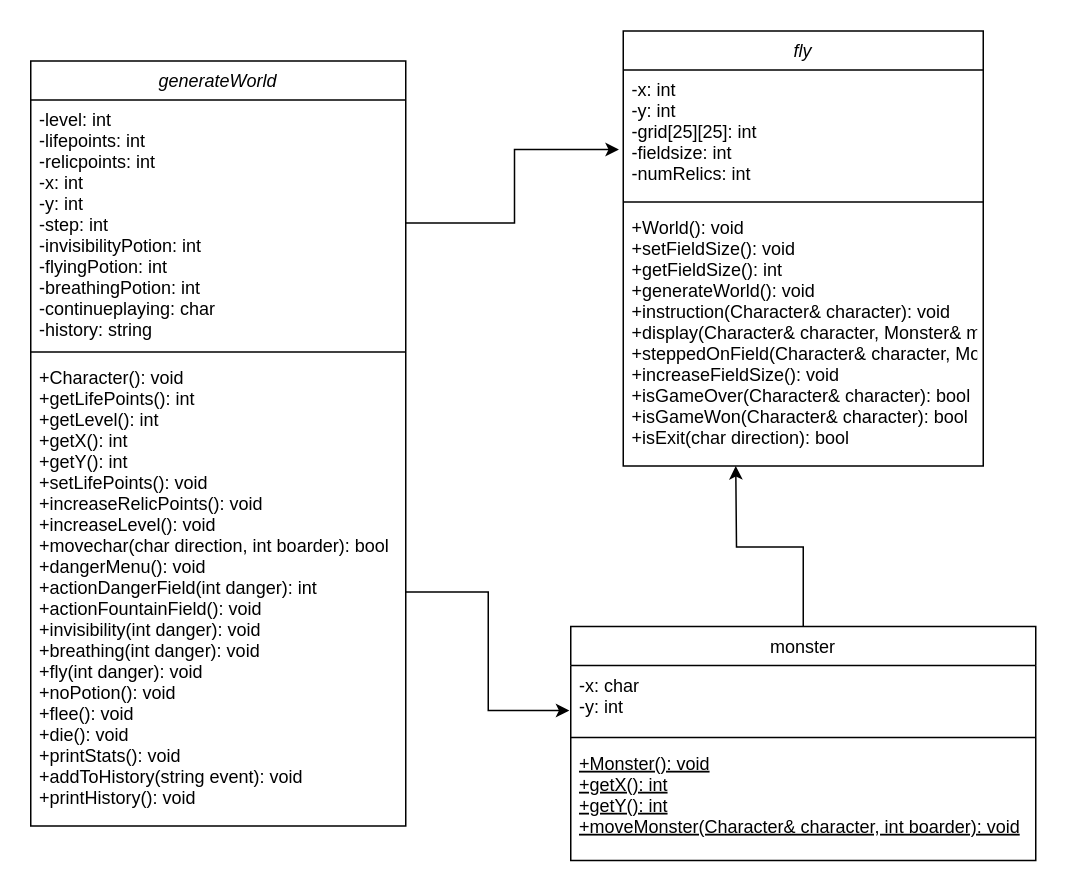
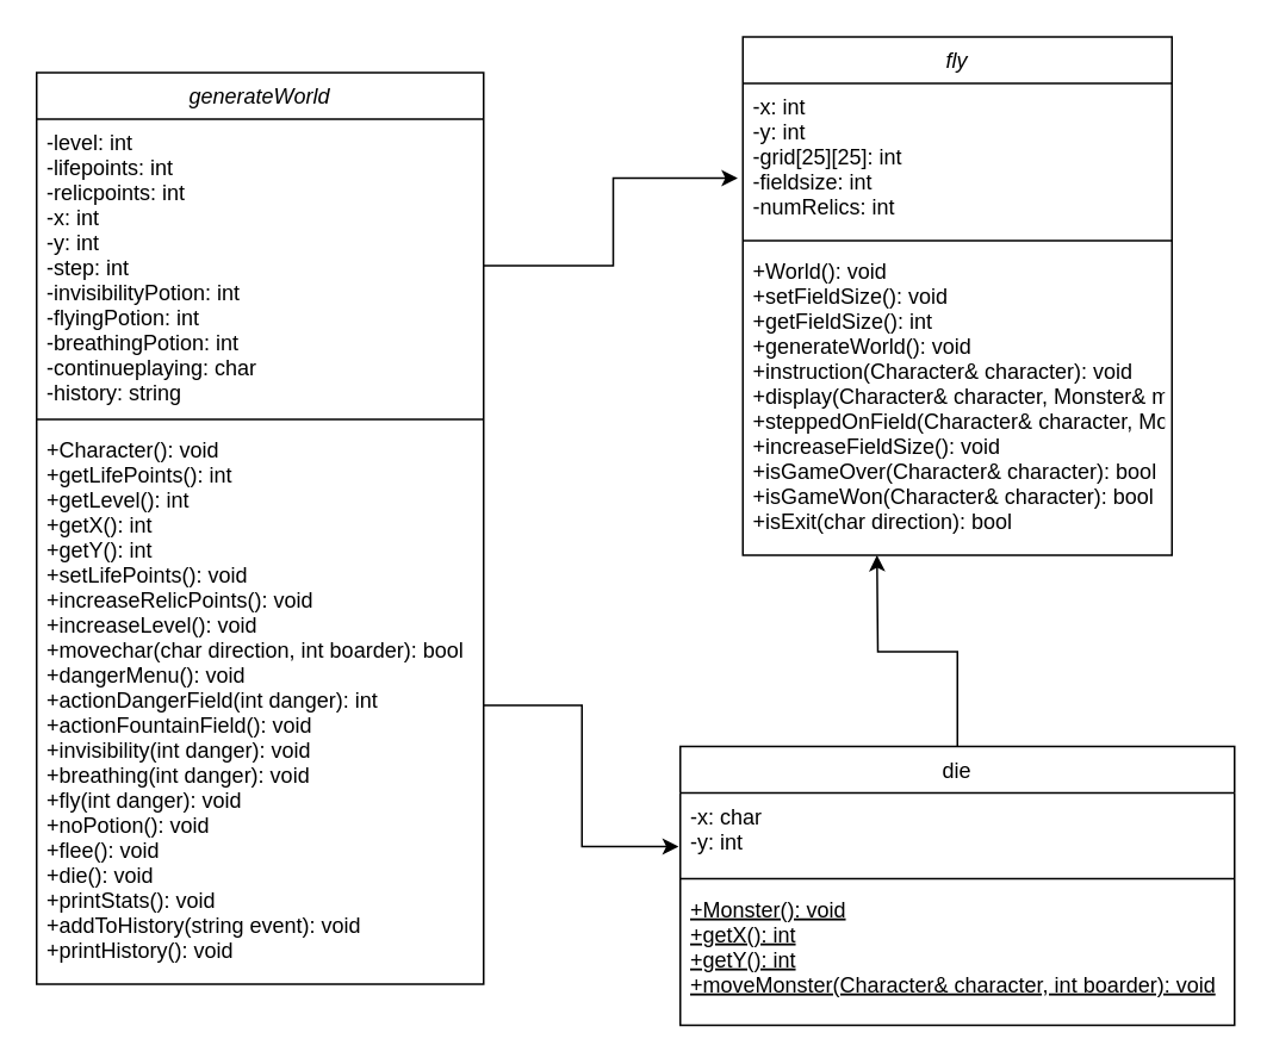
- <mxCell id="6" value="monster" style="swimlane;fontStyle=0;align=center;verticalAlign=top;childLayout=stackLayout;horizontal=1;startSize=26;horizontalStack=0;resizeParent=1;resizeLast=0;collapsible=1;marginBottom=0;rounded=0;shadow=0;strokeWidth=1;" vertex="1" parent="1"><mxGeometry x="380" y="417" width="310" height="156" as="geometry"><mxRectangle x="130" y="380" width="160" height="26" as="alternateBounds" /></mxGeometry></mxCell>
+ <mxCell id="6" value="die" style="swimlane;fontStyle=0;align=center;verticalAlign=top;childLayout=stackLayout;horizontal=1;startSize=26;horizontalStack=0;resizeParent=1;resizeLast=0;collapsible=1;marginBottom=0;rounded=0;shadow=0;strokeWidth=1;" vertex="1" parent="1"><mxGeometry x="380" y="417" width="310" height="156" as="geometry"><mxRectangle x="130" y="380" width="160" height="26" as="alternateBounds" /></mxGeometry></mxCell>
